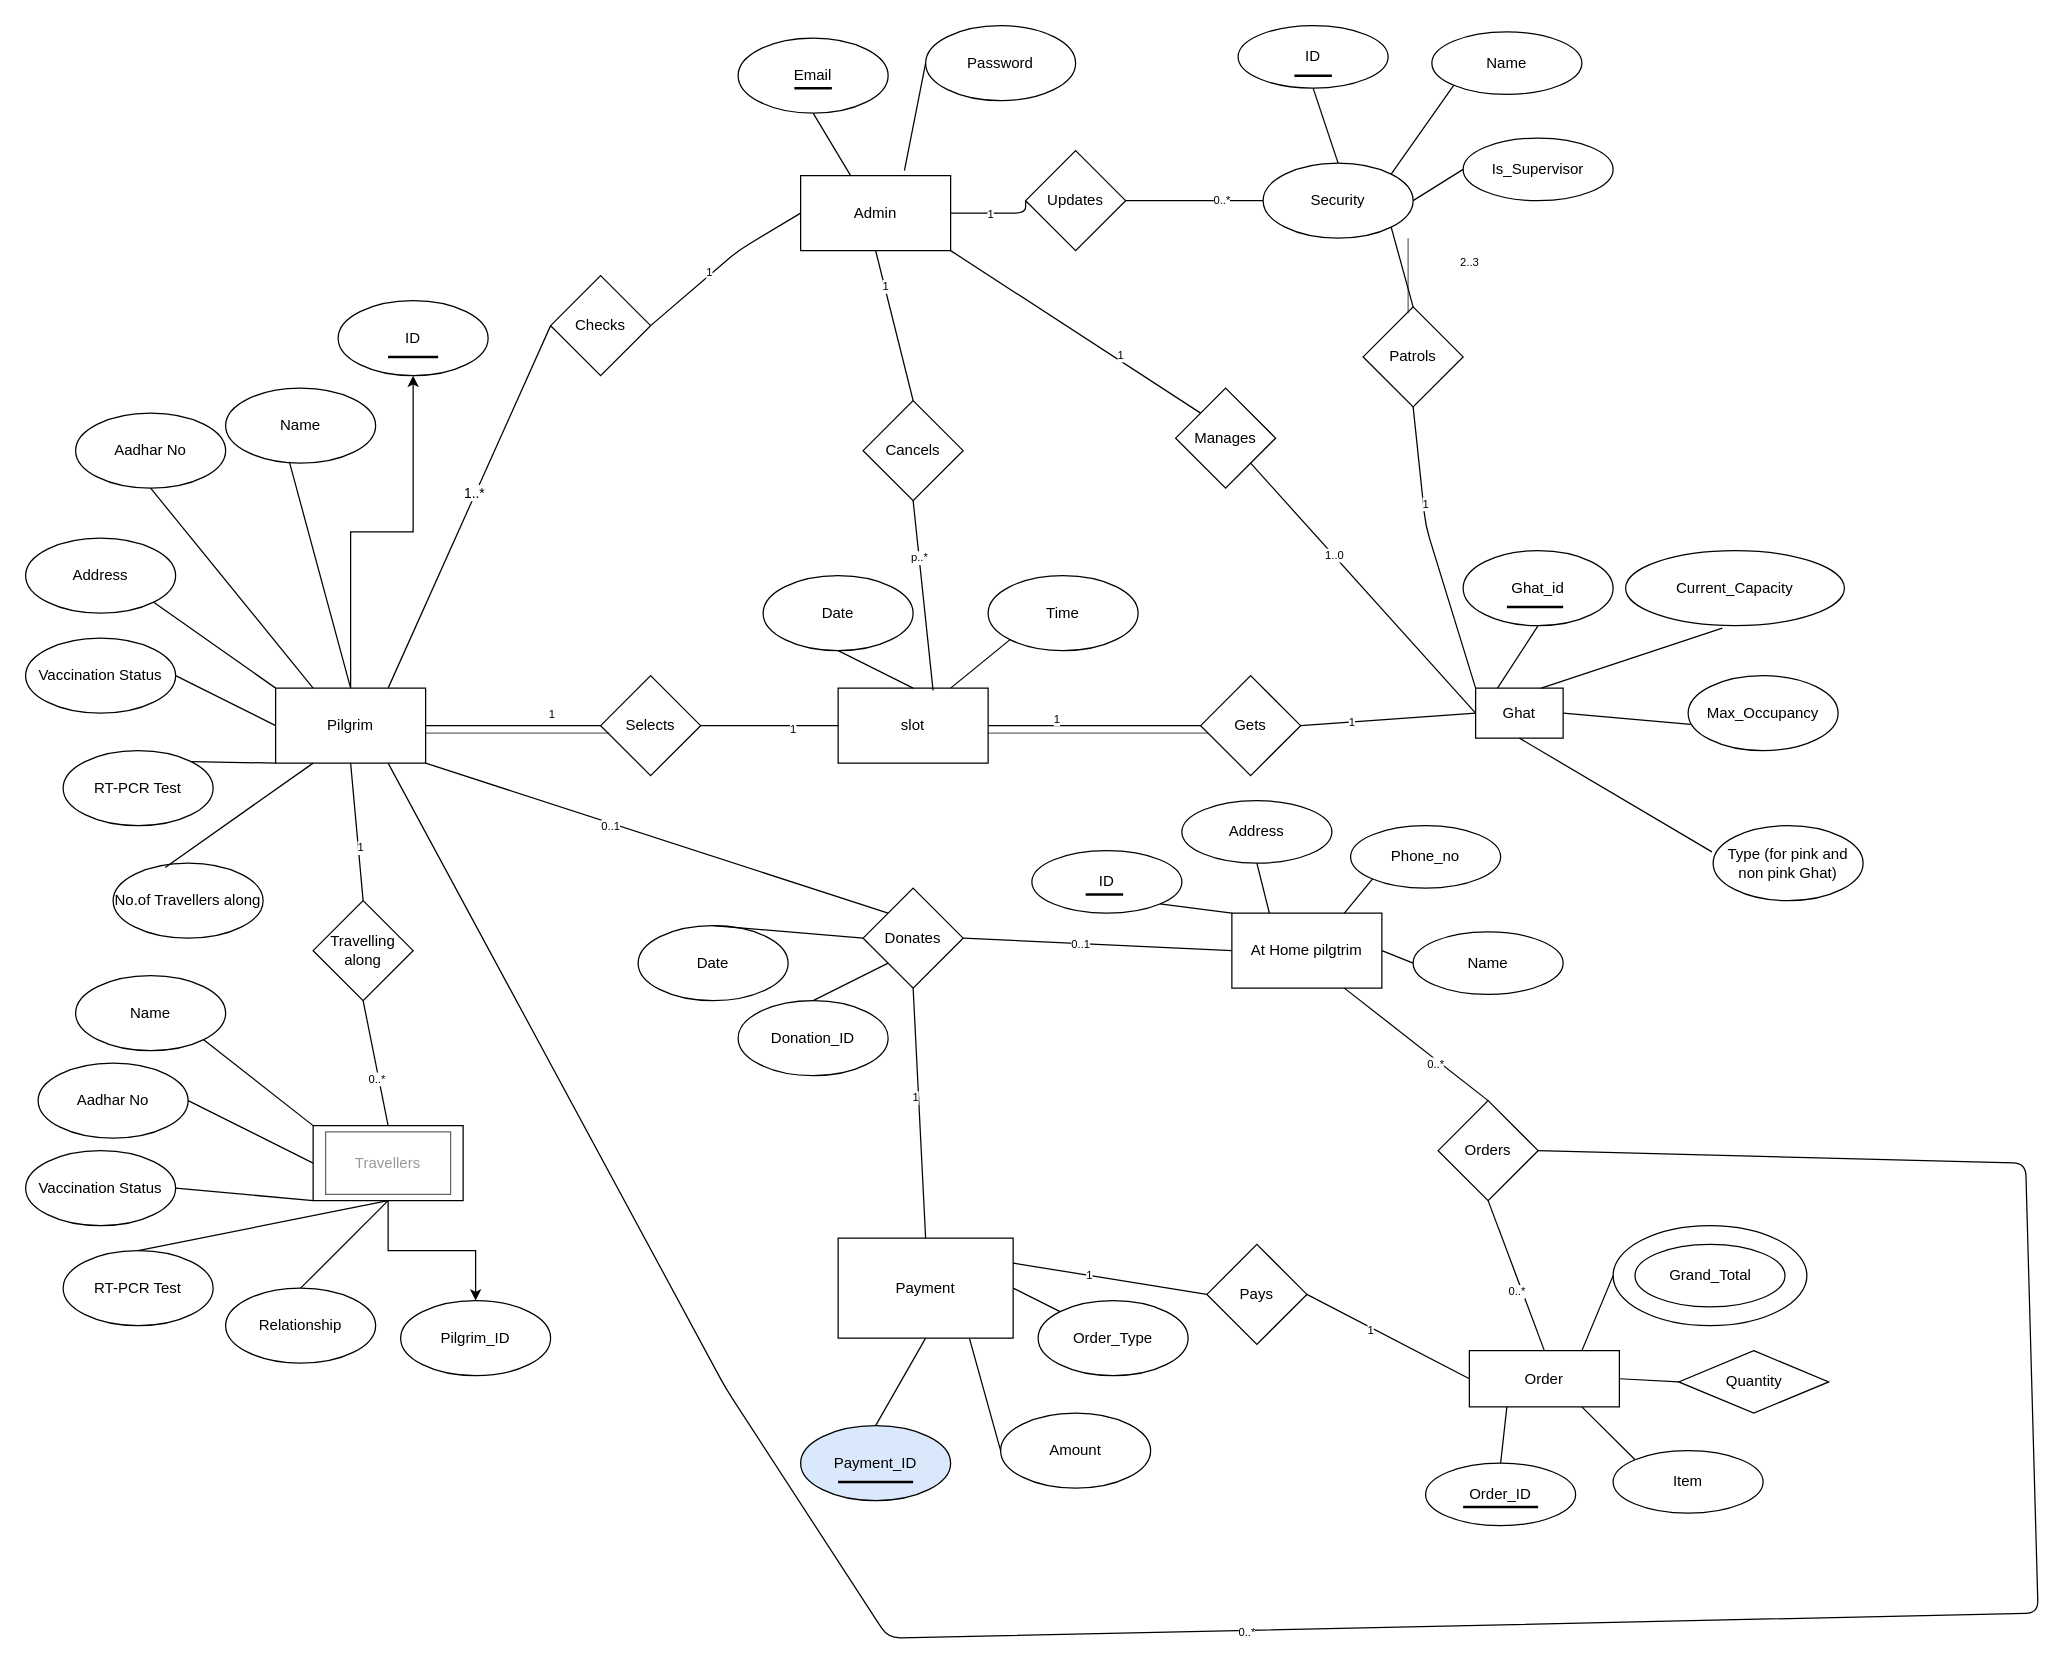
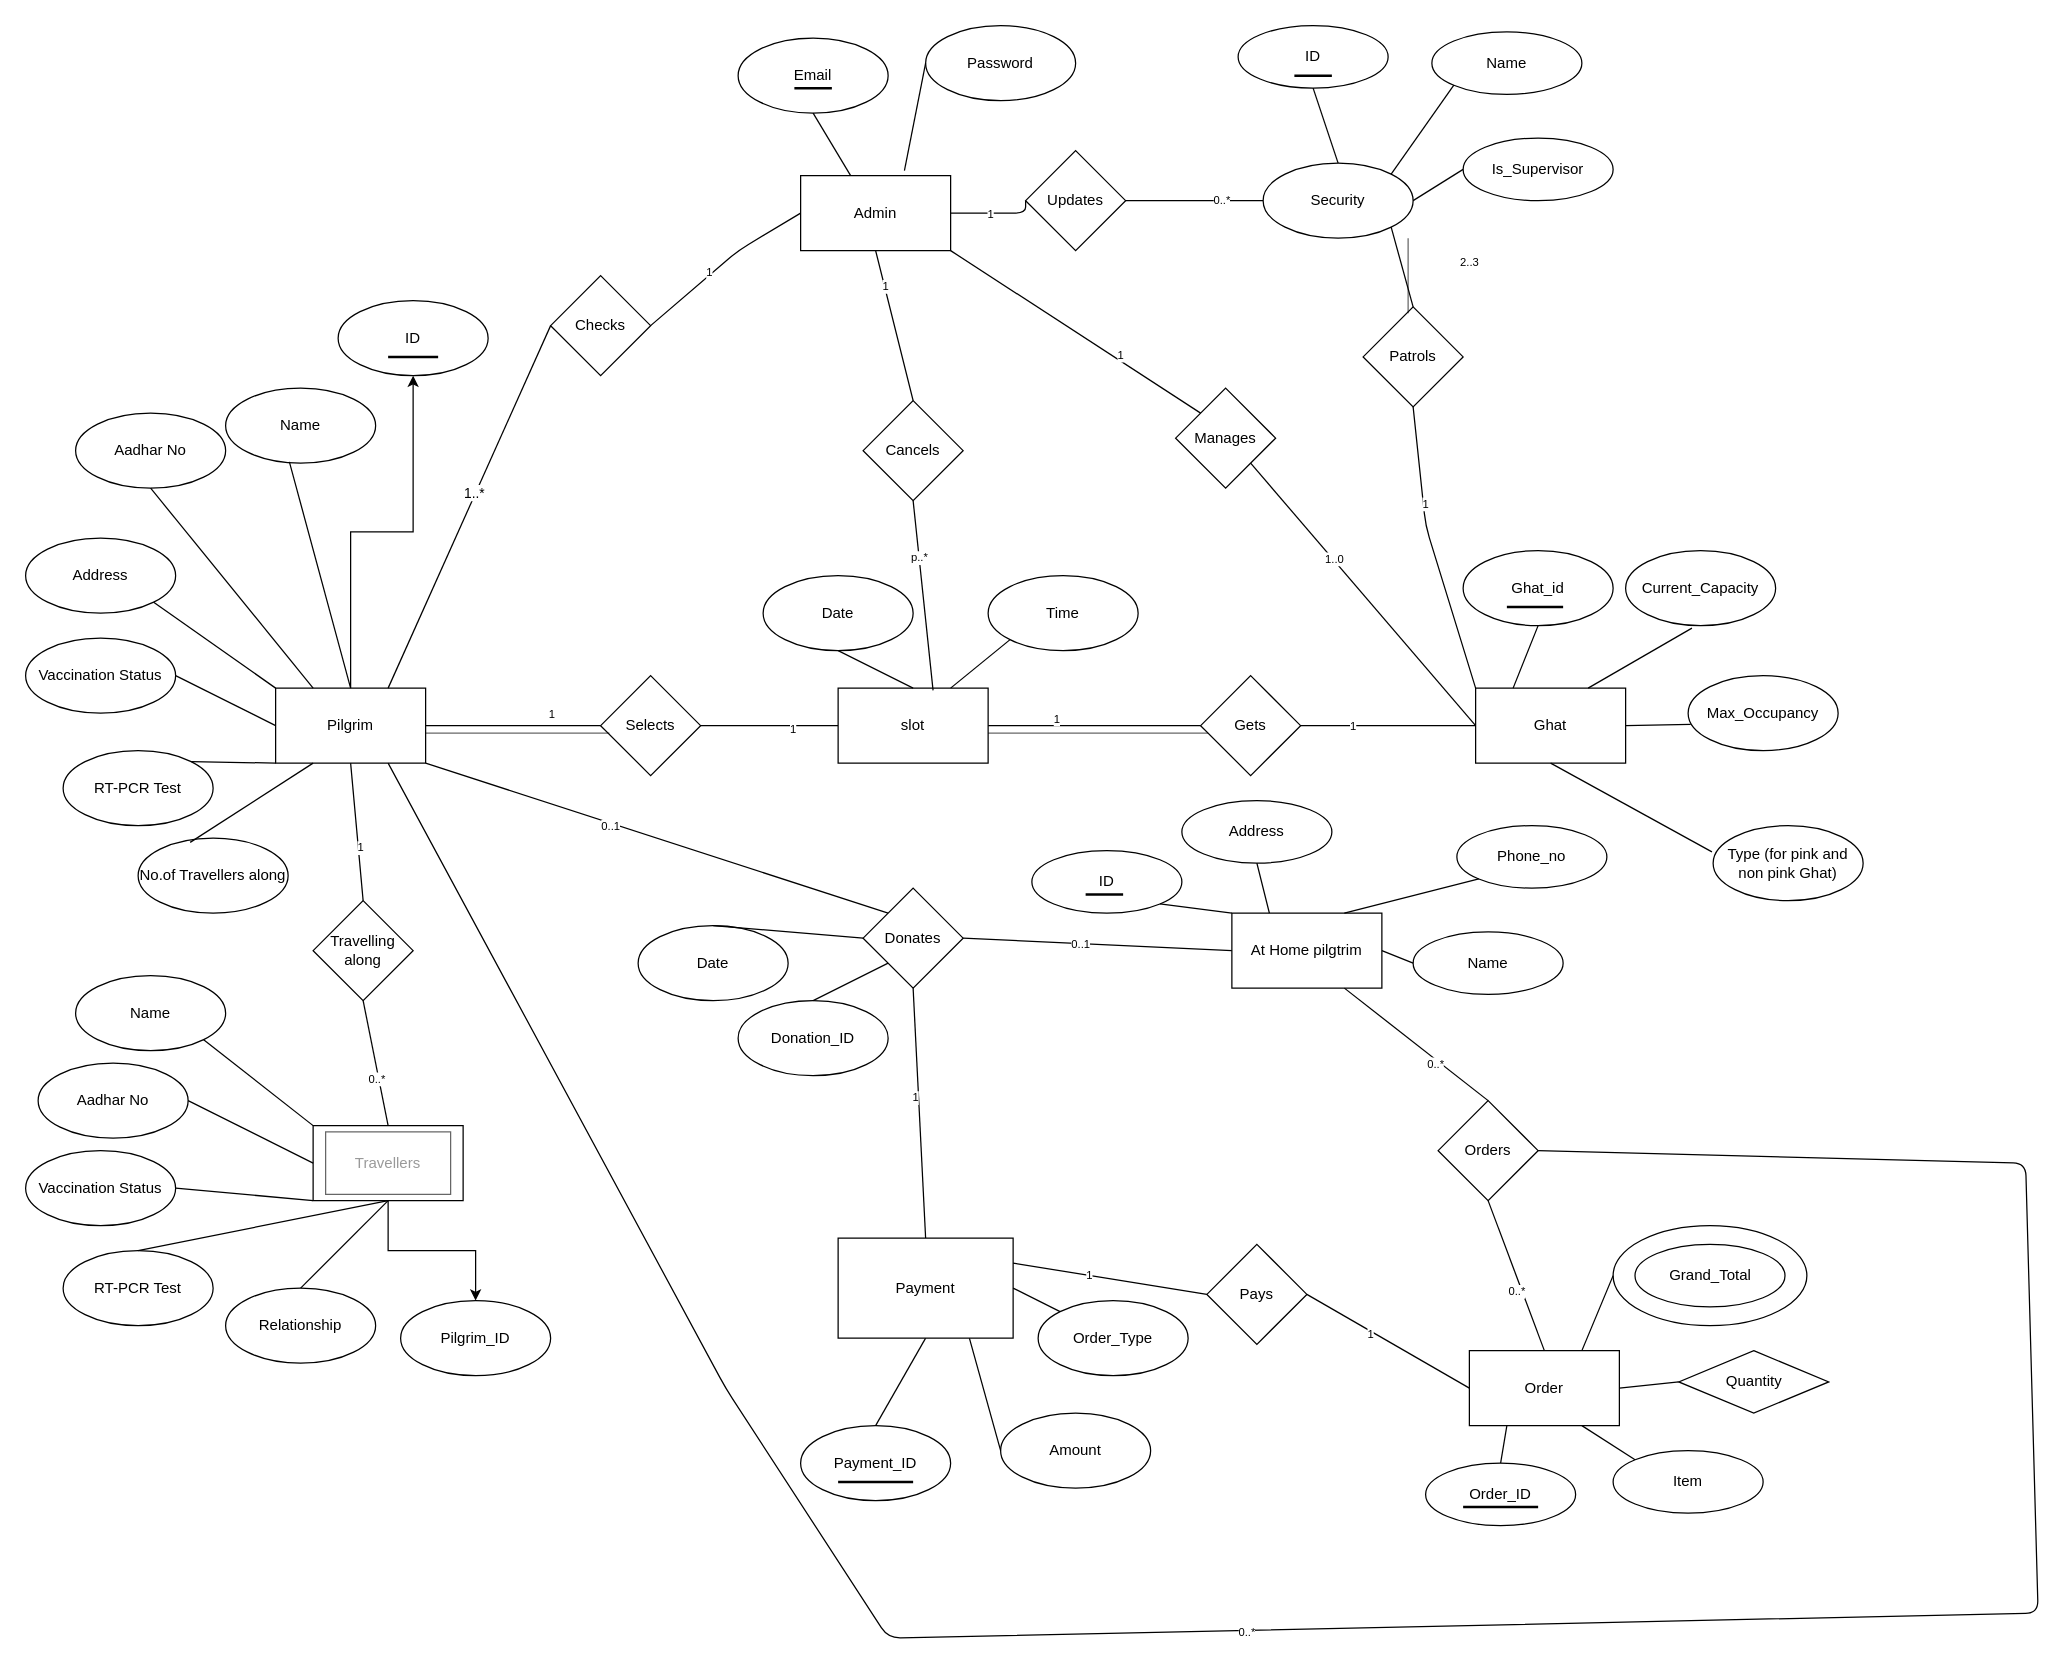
- <mxCell id="63" value="Current_Capacity" style="ellipse;whiteSpace=wrap;html=1;" parent="1" vertex="1"><mxGeometry x="1300" y="440" width="175" height="60" as="geometry" /></mxCell>
+ <mxCell id="63" value="Current_Capacity" style="ellipse;whiteSpace=wrap;html=1;" parent="1" vertex="1"><mxGeometry x="1300" y="440" width="120" height="60" as="geometry" /></mxCell>
- <mxCell id="54" value="Ghat" style="rounded=0;whiteSpace=wrap;html=1;" parent="1" vertex="1"><mxGeometry x="1180" y="550" width="70" height="40" as="geometry" /></mxCell>
+ <mxCell id="54" value="Ghat" style="rounded=0;whiteSpace=wrap;html=1;" parent="1" vertex="1"><mxGeometry x="1180" y="550" width="120" height="60" as="geometry" /></mxCell>
- <mxCell id="113" value="Phone_no" style="ellipse;whiteSpace=wrap;html=1;" parent="1" vertex="1"><mxGeometry x="1080" y="660" width="120" height="50" as="geometry" /></mxCell>
+ <mxCell id="113" value="Phone_no" style="ellipse;whiteSpace=wrap;html=1;" parent="1" vertex="1"><mxGeometry x="1165" y="660" width="120" height="50" as="geometry" /></mxCell>
- <mxCell id="5" value="No.of Travellers along" style="ellipse;whiteSpace=wrap;html=1;" parent="1" vertex="1"><mxGeometry x="90" y="690" width="120" height="60" as="geometry" /></mxCell>
+ <mxCell id="5" value="No.of Travellers along" style="ellipse;whiteSpace=wrap;html=1;" parent="1" vertex="1"><mxGeometry x="110" y="670" width="120" height="60" as="geometry" /></mxCell>
- <mxCell id="98" value="Order" style="rounded=0;whiteSpace=wrap;html=1;" parent="1" vertex="1"><mxGeometry x="1175" y="1080" width="120" height="45" as="geometry" /></mxCell>
+ <mxCell id="98" value="Order" style="rounded=0;whiteSpace=wrap;html=1;" parent="1" vertex="1"><mxGeometry x="1175" y="1080" width="120" height="60" as="geometry" /></mxCell>
- <mxCell id="87" value="Payment_ID" style="ellipse;whiteSpace=wrap;html=1;fillColor=#dae8fc;" parent="1" vertex="1"><mxGeometry x="640" y="1140" width="120" height="60" as="geometry" /></mxCell>
+ <mxCell id="87" value="Payment_ID" style="ellipse;whiteSpace=wrap;html=1;" parent="1" vertex="1"><mxGeometry x="640" y="1140" width="120" height="60" as="geometry" /></mxCell>
